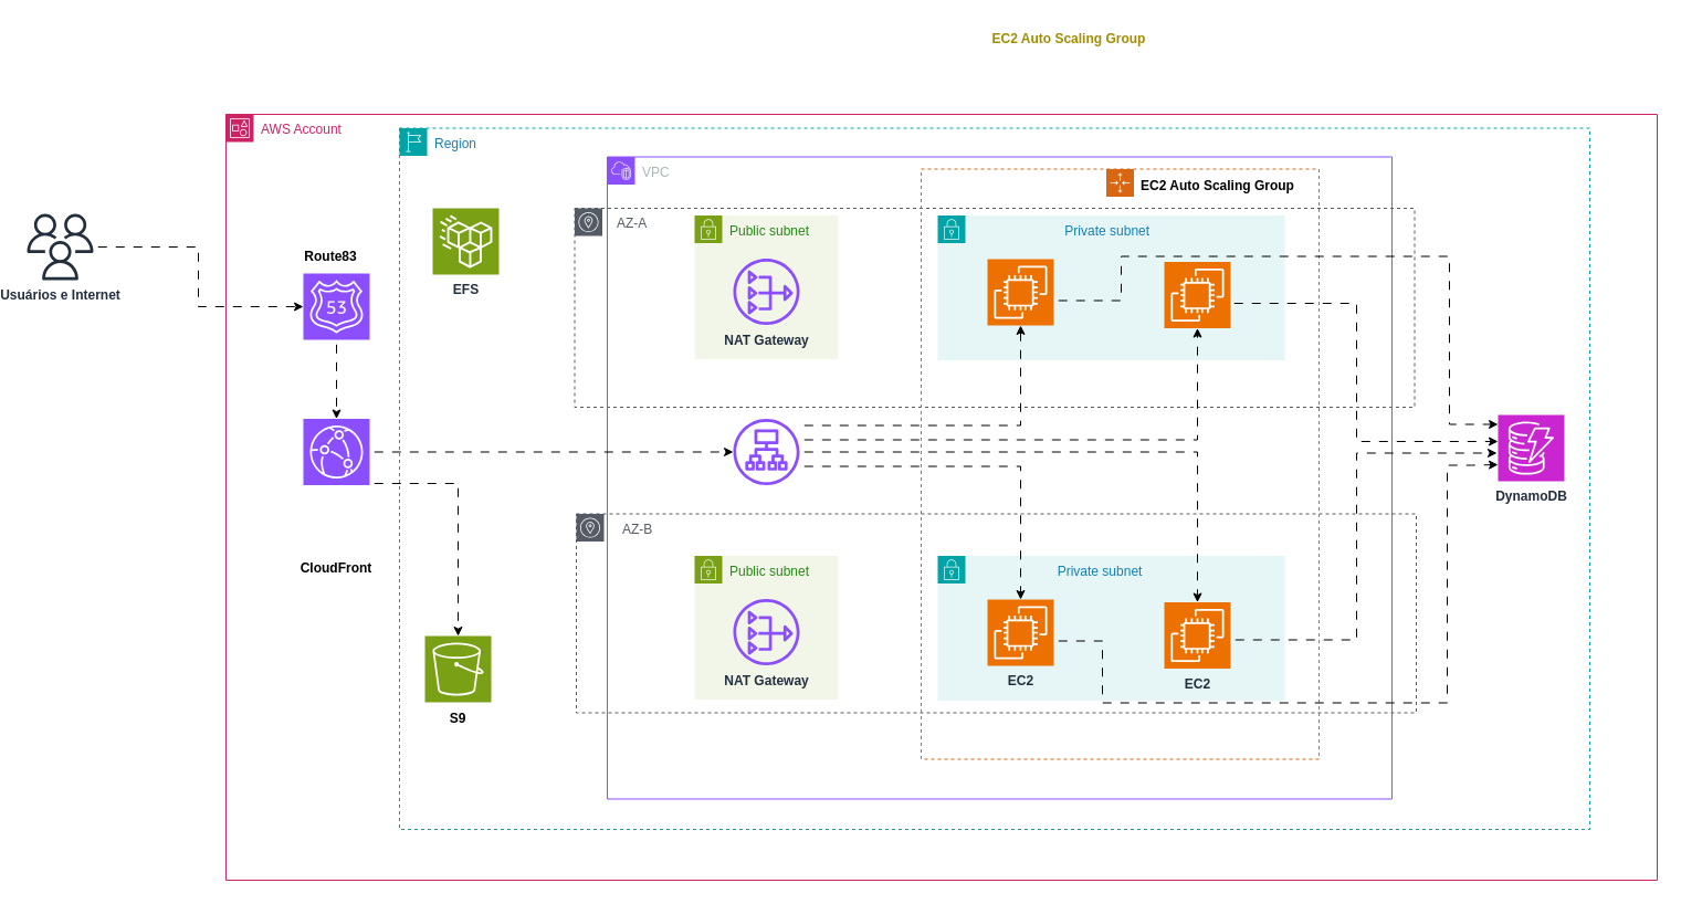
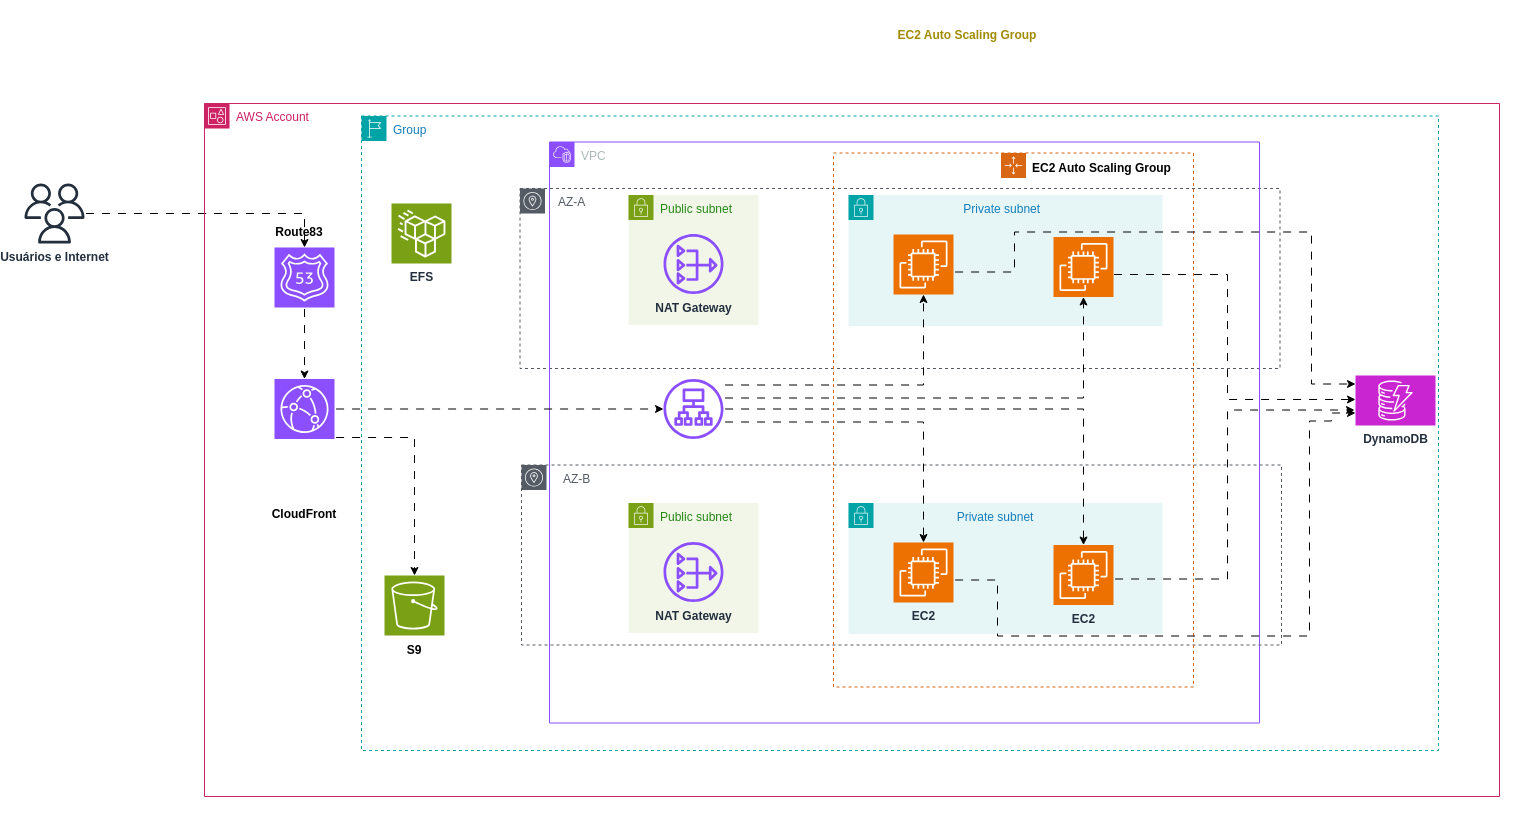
- <mxCell id="5" value="Region" style="points=[[0,0],[0.25,0],[0.5,0],[0.75,0],[1,0],[1,0.25],[1,0.5],[1,0.75],[1,1],[0.75,1],[0.5,1],[0.25,1],[0,1],[0,0.75],[0,0.5],[0,0.25]];outlineConnect=0;gradientColor=none;html=1;whiteSpace=wrap;fontSize=12;fontStyle=0;container=1;pointerEvents=0;collapsible=0;recursiveResize=0;shape=mxgraph.aws4.group;grIcon=mxgraph.aws4.group_region;strokeColor=#00A4A6;fillColor=none;verticalAlign=top;align=left;spacingLeft=30;fontColor=#147EBA;dashed=1;" vertex="1" parent="4"><mxGeometry x="157" y="12.5" width="1077" height="634.5" as="geometry" /></mxCell>
+ <mxCell id="5" value="Group" style="points=[[0,0],[0.25,0],[0.5,0],[0.75,0],[1,0],[1,0.25],[1,0.5],[1,0.75],[1,1],[0.75,1],[0.5,1],[0.25,1],[0,1],[0,0.75],[0,0.5],[0,0.25]];outlineConnect=0;gradientColor=none;html=1;whiteSpace=wrap;fontSize=12;fontStyle=0;container=1;pointerEvents=0;collapsible=0;recursiveResize=0;shape=mxgraph.aws4.group;grIcon=mxgraph.aws4.group_region;strokeColor=#00A4A6;fillColor=none;verticalAlign=top;align=left;spacingLeft=30;fontColor=#147EBA;dashed=1;" vertex="1" parent="4"><mxGeometry x="157" y="12.5" width="1077" height="634.5" as="geometry" /></mxCell>
- <mxCell id="7" value="&lt;b&gt;EFS&lt;/b&gt;" style="sketch=0;points=[[0,0,0],[0.25,0,0],[0.5,0,0],[0.75,0,0],[1,0,0],[0,1,0],[0.25,1,0],[0.5,1,0],[0.75,1,0],[1,1,0],[0,0.25,0],[0,0.5,0],[0,0.75,0],[1,0.25,0],[1,0.5,0],[1,0.75,0]];outlineConnect=0;fontColor=#232F3E;fillColor=#7AA116;strokeColor=#ffffff;dashed=0;verticalLabelPosition=bottom;verticalAlign=top;align=center;html=1;fontSize=12;fontStyle=0;shape=mxgraph.aws4.resourceIcon;resIcon=mxgraph.aws4.efs_standard;" vertex="1" parent="5"><mxGeometry x="30" y="72.5" width="60" height="60" as="geometry" /></mxCell>
+ <mxCell id="7" value="&lt;b&gt;EFS&lt;/b&gt;" style="sketch=0;points=[[0,0,0],[0.25,0,0],[0.5,0,0],[0.75,0,0],[1,0,0],[0,1,0],[0.25,1,0],[0.5,1,0],[0.75,1,0],[1,1,0],[0,0.25,0],[0,0.5,0],[0,0.75,0],[1,0.25,0],[1,0.5,0],[1,0.75,0]];outlineConnect=0;fontColor=#232F3E;fillColor=#7AA116;strokeColor=#ffffff;dashed=0;verticalLabelPosition=bottom;verticalAlign=top;align=center;html=1;fontSize=12;fontStyle=0;shape=mxgraph.aws4.resourceIcon;resIcon=mxgraph.aws4.efs_standard;" vertex="1" parent="5"><mxGeometry x="30" y="87.5" width="60" height="60" as="geometry" /></mxCell>
- <mxCell id="3" value="&lt;b&gt;Usuários e Internet&lt;/b&gt;" style="sketch=0;outlineConnect=0;fontColor=#232F3E;gradientColor=none;fillColor=#232F3D;strokeColor=none;dashed=0;verticalLabelPosition=bottom;verticalAlign=top;align=center;html=1;fontSize=12;fontStyle=0;pointerEvents=1;shape=mxgraph.aws4.users;" vertex="1" parent="1"><mxGeometry x="20" y="193" width="60" height="60" as="geometry" /></mxCell>
+ <mxCell id="3" value="&lt;b&gt;Usuários e Internet&lt;/b&gt;" style="sketch=0;outlineConnect=0;fontColor=#232F3E;gradientColor=none;fillColor=#232F3D;strokeColor=none;dashed=0;verticalLabelPosition=bottom;verticalAlign=top;align=center;html=1;fontSize=12;fontStyle=0;pointerEvents=1;shape=mxgraph.aws4.users;" vertex="1" parent="1"><mxGeometry x="20" y="183" width="60" height="60" as="geometry" /></mxCell>
- <mxCell id="8" value="&lt;b&gt;DynamoDB&lt;/b&gt;" style="sketch=0;points=[[0,0,0],[0.25,0,0],[0.5,0,0],[0.75,0,0],[1,0,0],[0,1,0],[0.25,1,0],[0.5,1,0],[0.75,1,0],[1,1,0],[0,0.25,0],[0,0.5,0],[0,0.75,0],[1,0.25,0],[1,0.5,0],[1,0.75,0]];outlineConnect=0;fontColor=#232F3E;fillColor=#C925D1;strokeColor=#ffffff;dashed=0;verticalLabelPosition=bottom;verticalAlign=top;align=center;html=1;fontSize=12;fontStyle=0;aspect=fixed;shape=mxgraph.aws4.resourceIcon;resIcon=mxgraph.aws4.dynamodb;" vertex="1" parent="5"><mxGeometry x="994" y="259.5" width="60" height="60" as="geometry" /></mxCell>
+ <mxCell id="8" value="&lt;b&gt;DynamoDB&lt;/b&gt;" style="sketch=0;points=[[0,0,0],[0.25,0,0],[0.5,0,0],[0.75,0,0],[1,0,0],[0,1,0],[0.25,1,0],[0.5,1,0],[0.75,1,0],[1,1,0],[0,0.25,0],[0,0.5,0],[0,0.75,0],[1,0.25,0],[1,0.5,0],[1,0.75,0]];outlineConnect=0;fontColor=#232F3E;fillColor=#C925D1;strokeColor=#ffffff;dashed=0;verticalLabelPosition=bottom;verticalAlign=top;align=center;html=1;fontSize=12;fontStyle=0;aspect=fixed;shape=mxgraph.aws4.resourceIcon;resIcon=mxgraph.aws4.dynamodb;" vertex="1" parent="5"><mxGeometry x="994" y="259.5" width="80" height="50" as="geometry" /></mxCell>
